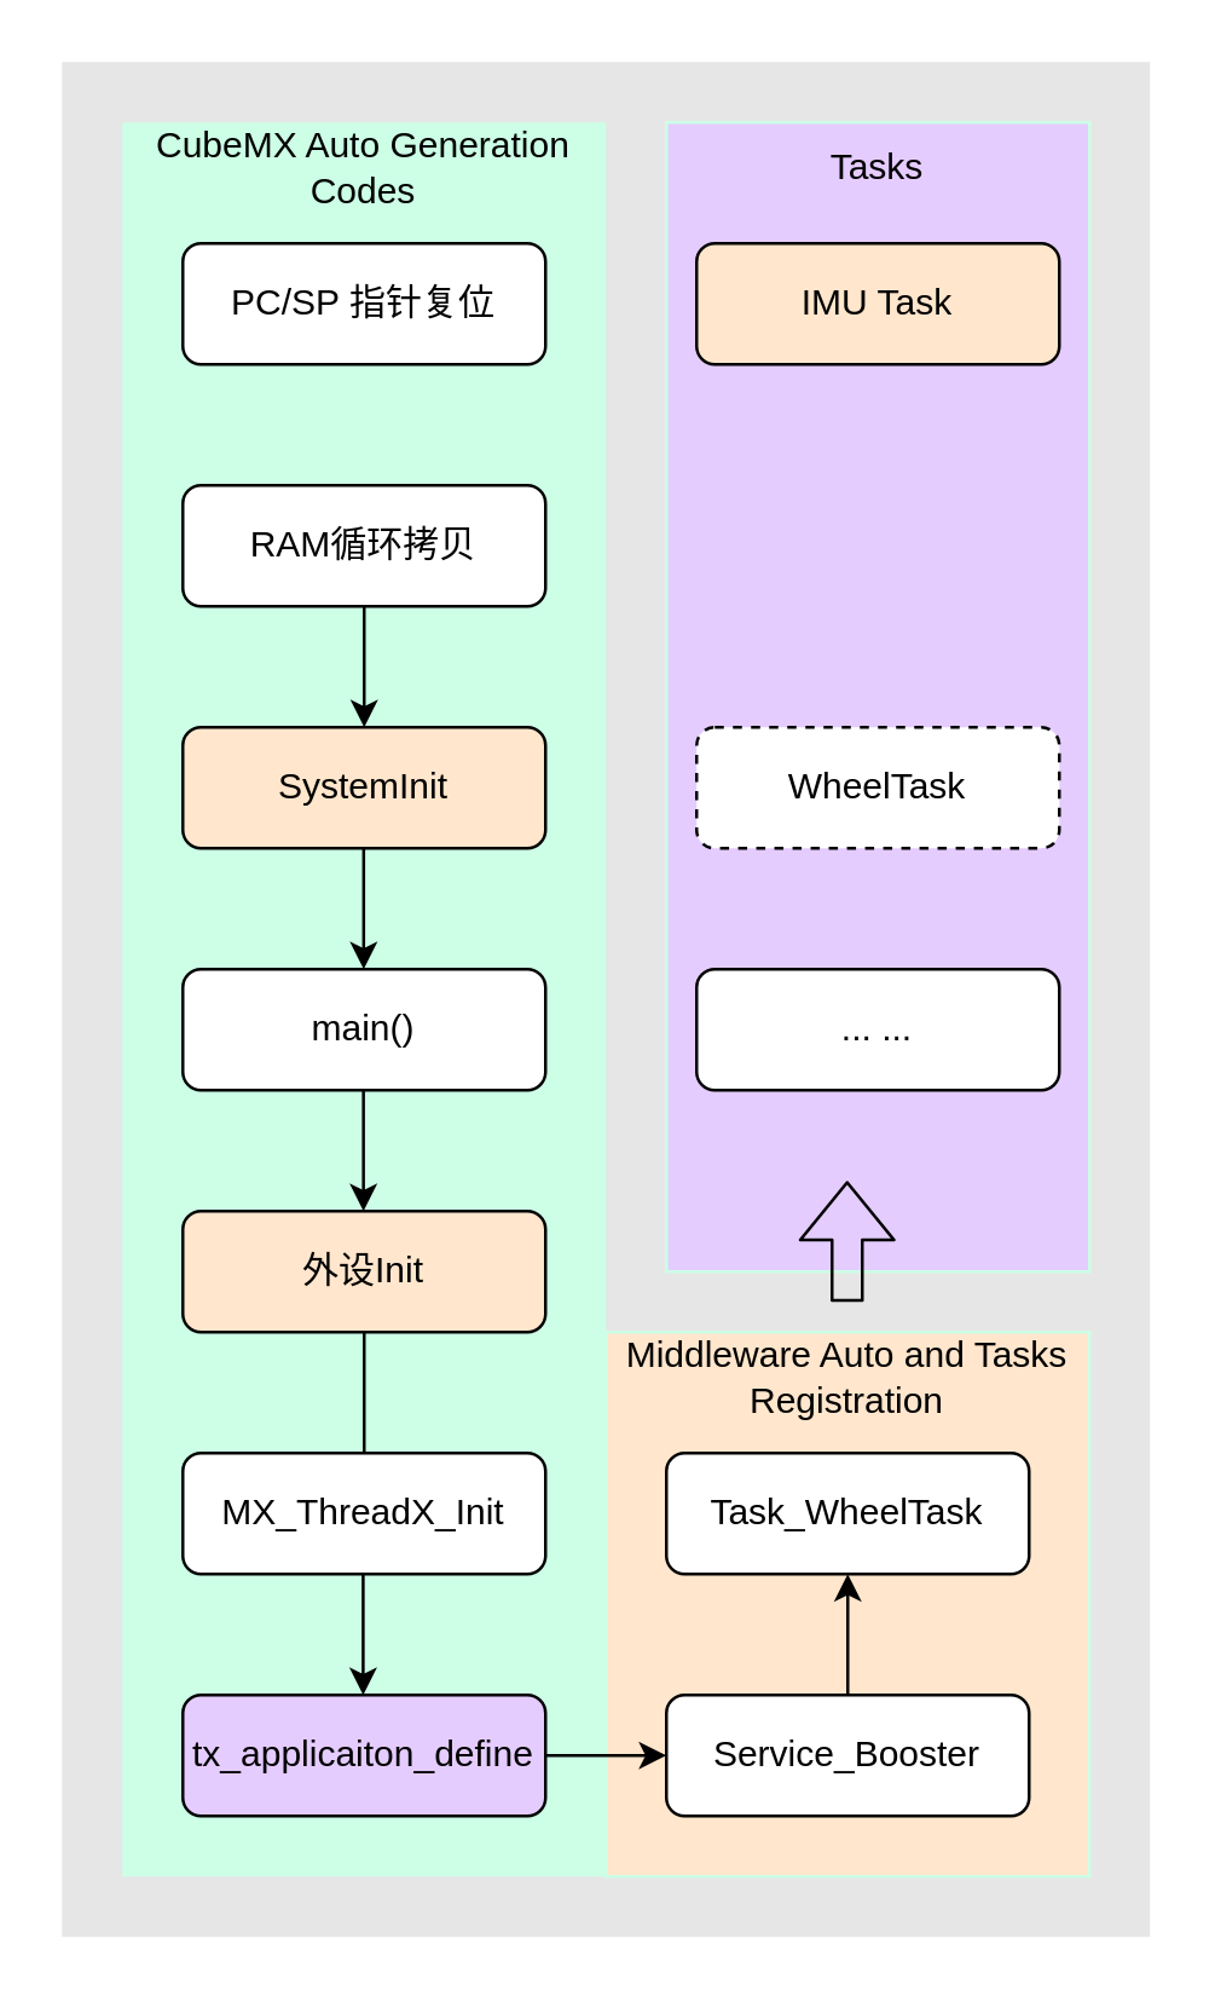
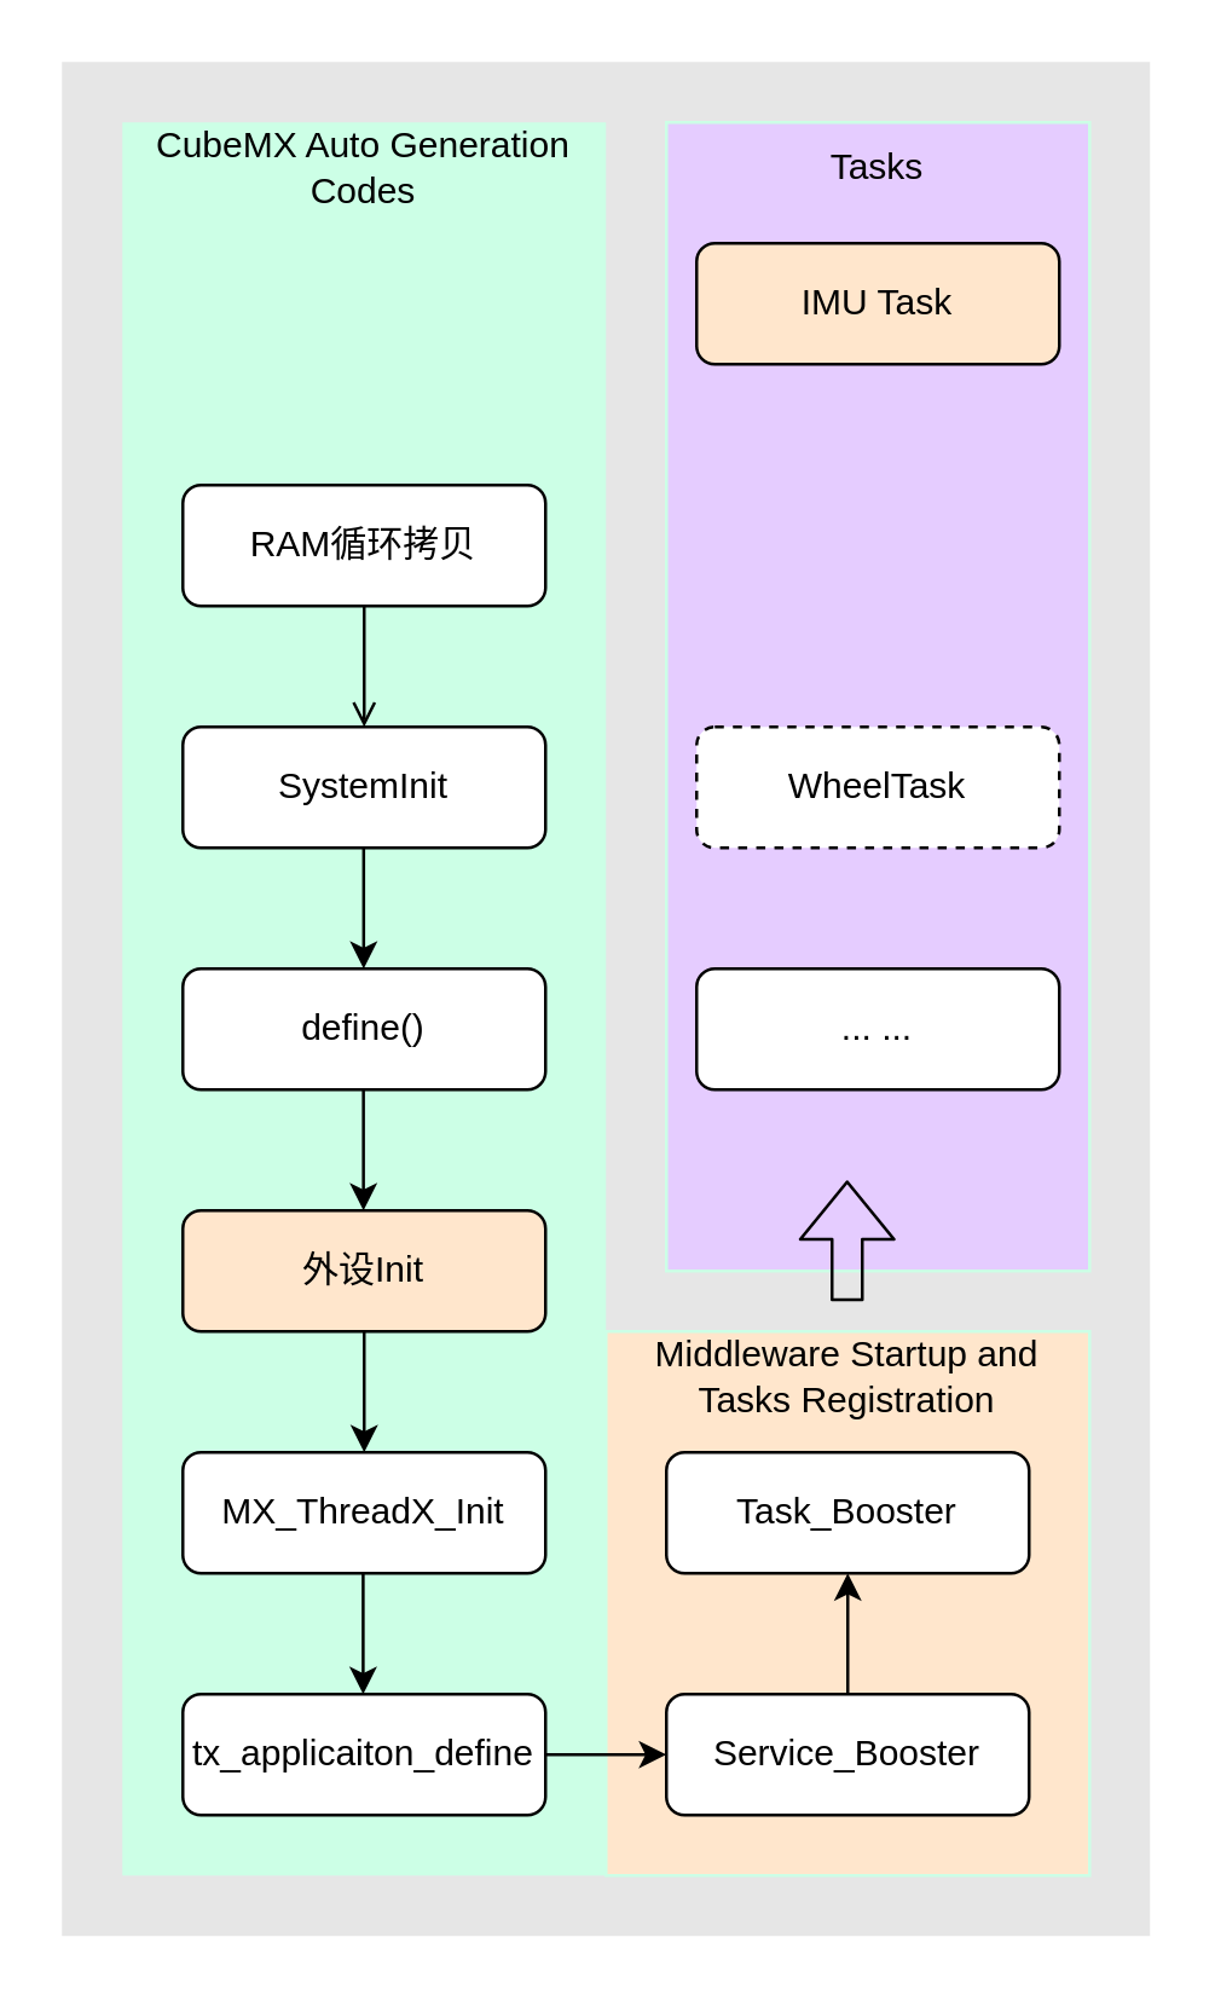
- <mxCell id="5" value="PC/SP 指针复位" style="rounded=1;whiteSpace=wrap;html=1;" vertex="1" parent="1"><mxGeometry x="60" y="80" width="120" height="40" as="geometry" /></mxCell>
- <mxCell id="8" value="" style="endArrow=classic;html=1;entryX=0.5;entryY=0;entryDx=0;entryDy=0;exitX=0.5;exitY=1;exitDx=0;exitDy=0;" edge="1" parent="1" source="6" target="7"><mxGeometry width="50" height="50" relative="1" as="geometry"><mxPoint x="170" y="220" as="sourcePoint" /><mxPoint x="220" y="170" as="targetPoint" /></mxGeometry></mxCell>
+ <mxCell id="8" value="" style="endArrow=open;html=1;entryX=0.5;entryY=0;entryDx=0;entryDy=0;exitX=0.5;exitY=1;exitDx=0;exitDy=0;" edge="1" parent="1" source="6" target="7"><mxGeometry width="50" height="50" relative="1" as="geometry"><mxPoint x="170" y="220" as="sourcePoint" /><mxPoint x="220" y="170" as="targetPoint" /></mxGeometry></mxCell>
- <mxCell id="7" value="SystemInit" style="rounded=1;whiteSpace=wrap;html=1;fillColor=#ffe6cc;" vertex="1" parent="1"><mxGeometry x="60" y="240" width="120" height="40" as="geometry" /></mxCell>
+ <mxCell id="7" value="SystemInit" style="rounded=1;whiteSpace=wrap;html=1;" vertex="1" parent="1"><mxGeometry x="60" y="240" width="120" height="40" as="geometry" /></mxCell>
- <mxCell id="10" value="main()" style="rounded=1;whiteSpace=wrap;html=1;" vertex="1" parent="1"><mxGeometry x="60" y="320" width="120" height="40" as="geometry" /></mxCell>
+ <mxCell id="10" value="define()" style="rounded=1;whiteSpace=wrap;html=1;" vertex="1" parent="1"><mxGeometry x="60" y="320" width="120" height="40" as="geometry" /></mxCell>
- <mxCell id="22" value="Middleware Auto and Tasks Registration" style="text;html=1;strokeColor=none;fillColor=none;align=center;verticalAlign=middle;whiteSpace=wrap;rounded=0;" vertex="1" parent="1"><mxGeometry x="200" y="440" width="160" height="30" as="geometry" /></mxCell>
+ <mxCell id="22" value="Middleware Startup and Tasks Registration" style="text;html=1;strokeColor=none;fillColor=none;align=center;verticalAlign=middle;whiteSpace=wrap;rounded=0;" vertex="1" parent="1"><mxGeometry x="200" y="440" width="160" height="30" as="geometry" /></mxCell>
- <mxCell id="13" value="" style="endArrow=none;html=1;exitX=0.5;exitY=1;exitDx=0;exitDy=0;entryX=0.5;entryY=0;entryDx=0;entryDy=0;" edge="1" parent="1" source="11" target="14"><mxGeometry width="50" height="50" relative="1" as="geometry"><mxPoint x="129.76" y="370" as="sourcePoint" /><mxPoint x="230" y="480" as="targetPoint" /></mxGeometry></mxCell>
+ <mxCell id="13" value="" style="endArrow=classic;html=1;exitX=0.5;exitY=1;exitDx=0;exitDy=0;entryX=0.5;entryY=0;entryDx=0;entryDy=0;" edge="1" parent="1" source="11" target="14"><mxGeometry width="50" height="50" relative="1" as="geometry"><mxPoint x="129.76" y="370" as="sourcePoint" /><mxPoint x="230" y="480" as="targetPoint" /></mxGeometry></mxCell>
- <mxCell id="20" value="Task_WheelTask" style="rounded=1;whiteSpace=wrap;html=1;" vertex="1" parent="1"><mxGeometry x="220" y="480" width="120" height="40" as="geometry" /></mxCell>
+ <mxCell id="20" value="Task_Booster" style="rounded=1;whiteSpace=wrap;html=1;" vertex="1" parent="1"><mxGeometry x="220" y="480" width="120" height="40" as="geometry" /></mxCell>
- <mxCell id="16" value="tx_applicaiton_define" style="rounded=1;whiteSpace=wrap;html=1;fillColor=#e5ccff;" vertex="1" parent="1"><mxGeometry x="60" y="560" width="120" height="40" as="geometry" /></mxCell>
+ <mxCell id="16" value="tx_applicaiton_define" style="rounded=1;whiteSpace=wrap;html=1;" vertex="1" parent="1"><mxGeometry x="60" y="560" width="120" height="40" as="geometry" /></mxCell>
